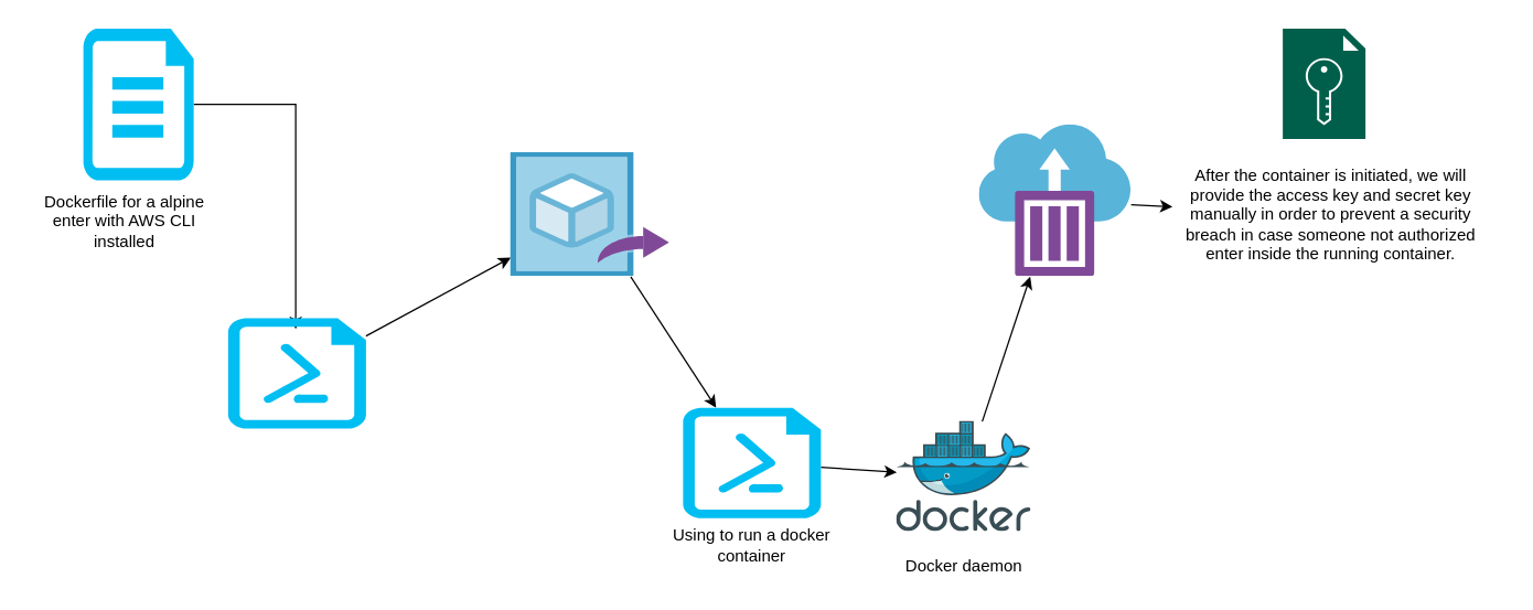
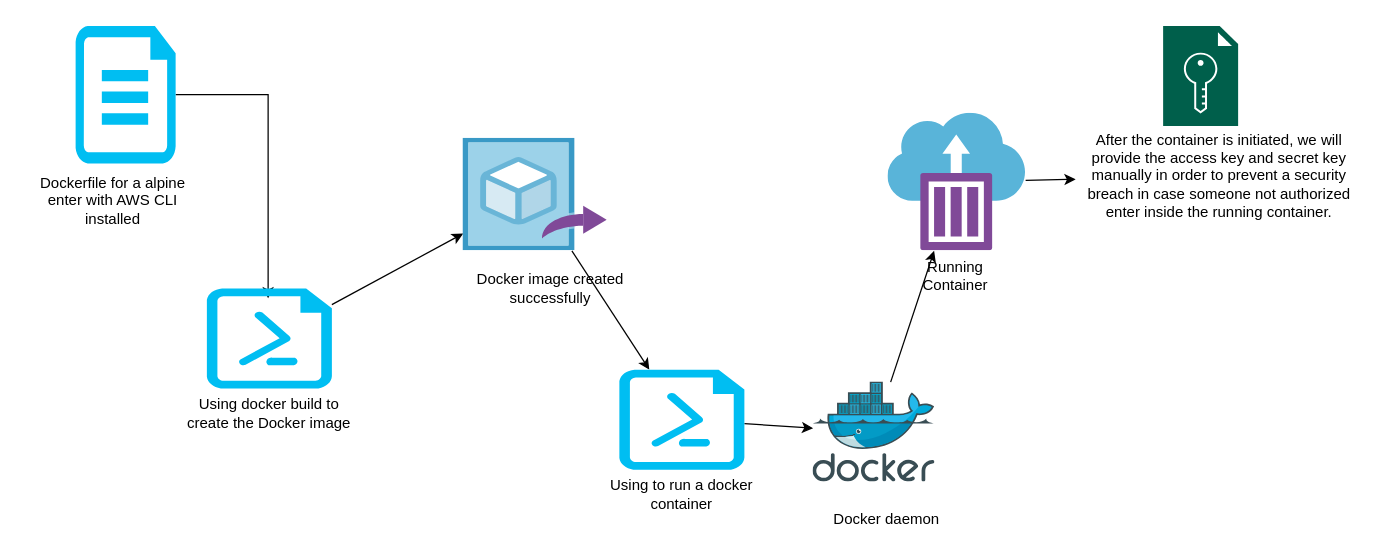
- <mxCell id="21" value="After the container is initiated, we will provide the access key and secret key manually in order to prevent a security breach in case someone not authorized enter inside the running container." style="text;html=1;strokeColor=none;fillColor=none;align=center;verticalAlign=middle;whiteSpace=wrap;rounded=0;" vertex="1" parent="1"><mxGeometry x="850" y="125" width="230" height="60" as="geometry" /></mxCell>
+ <mxCell id="21" value="After the container is initiated, we will provide the access key and secret key manually in order to prevent a security breach in case someone not authorized enter inside the running container." style="text;html=1;strokeColor=none;fillColor=none;align=center;verticalAlign=middle;whiteSpace=wrap;rounded=0;" vertex="1" parent="1"><mxGeometry x="860" y="110" width="230" height="60" as="geometry" /></mxCell>
+ <mxCell id="20" value="Running Container" style="text;html=1;strokeColor=none;fillColor=none;align=center;verticalAlign=middle;whiteSpace=wrap;rounded=0;" vertex="1" parent="1"><mxGeometry x="744" y="210" width="40" height="20" as="geometry" /></mxCell>
+ <mxCell id="14" value="Docker image created successfully" style="text;html=1;strokeColor=none;fillColor=none;align=center;verticalAlign=middle;whiteSpace=wrap;rounded=0;" vertex="1" parent="1"><mxGeometry x="370" y="220" width="140" height="20" as="geometry" /></mxCell>
+ <mxCell id="15" value="Using docker build to create the Docker image" style="text;html=1;strokeColor=none;fillColor=none;align=center;verticalAlign=middle;whiteSpace=wrap;rounded=0;" vertex="1" parent="1"><mxGeometry x="140" y="320" width="150" height="20" as="geometry" /></mxCell>
- <mxCell id="19" value="Docker daemon" style="text;html=1;strokeColor=none;fillColor=none;align=center;verticalAlign=middle;whiteSpace=wrap;rounded=0;" vertex="1" parent="1"><mxGeometry x="653.78" y="400" width="90" height="20" as="geometry" /></mxCell>
+ <mxCell id="19" value="Docker daemon" style="text;html=1;strokeColor=none;fillColor=none;align=center;verticalAlign=middle;whiteSpace=wrap;rounded=0;" vertex="1" parent="1"><mxGeometry x="663.78" y="405" width="90" height="20" as="geometry" /></mxCell>
